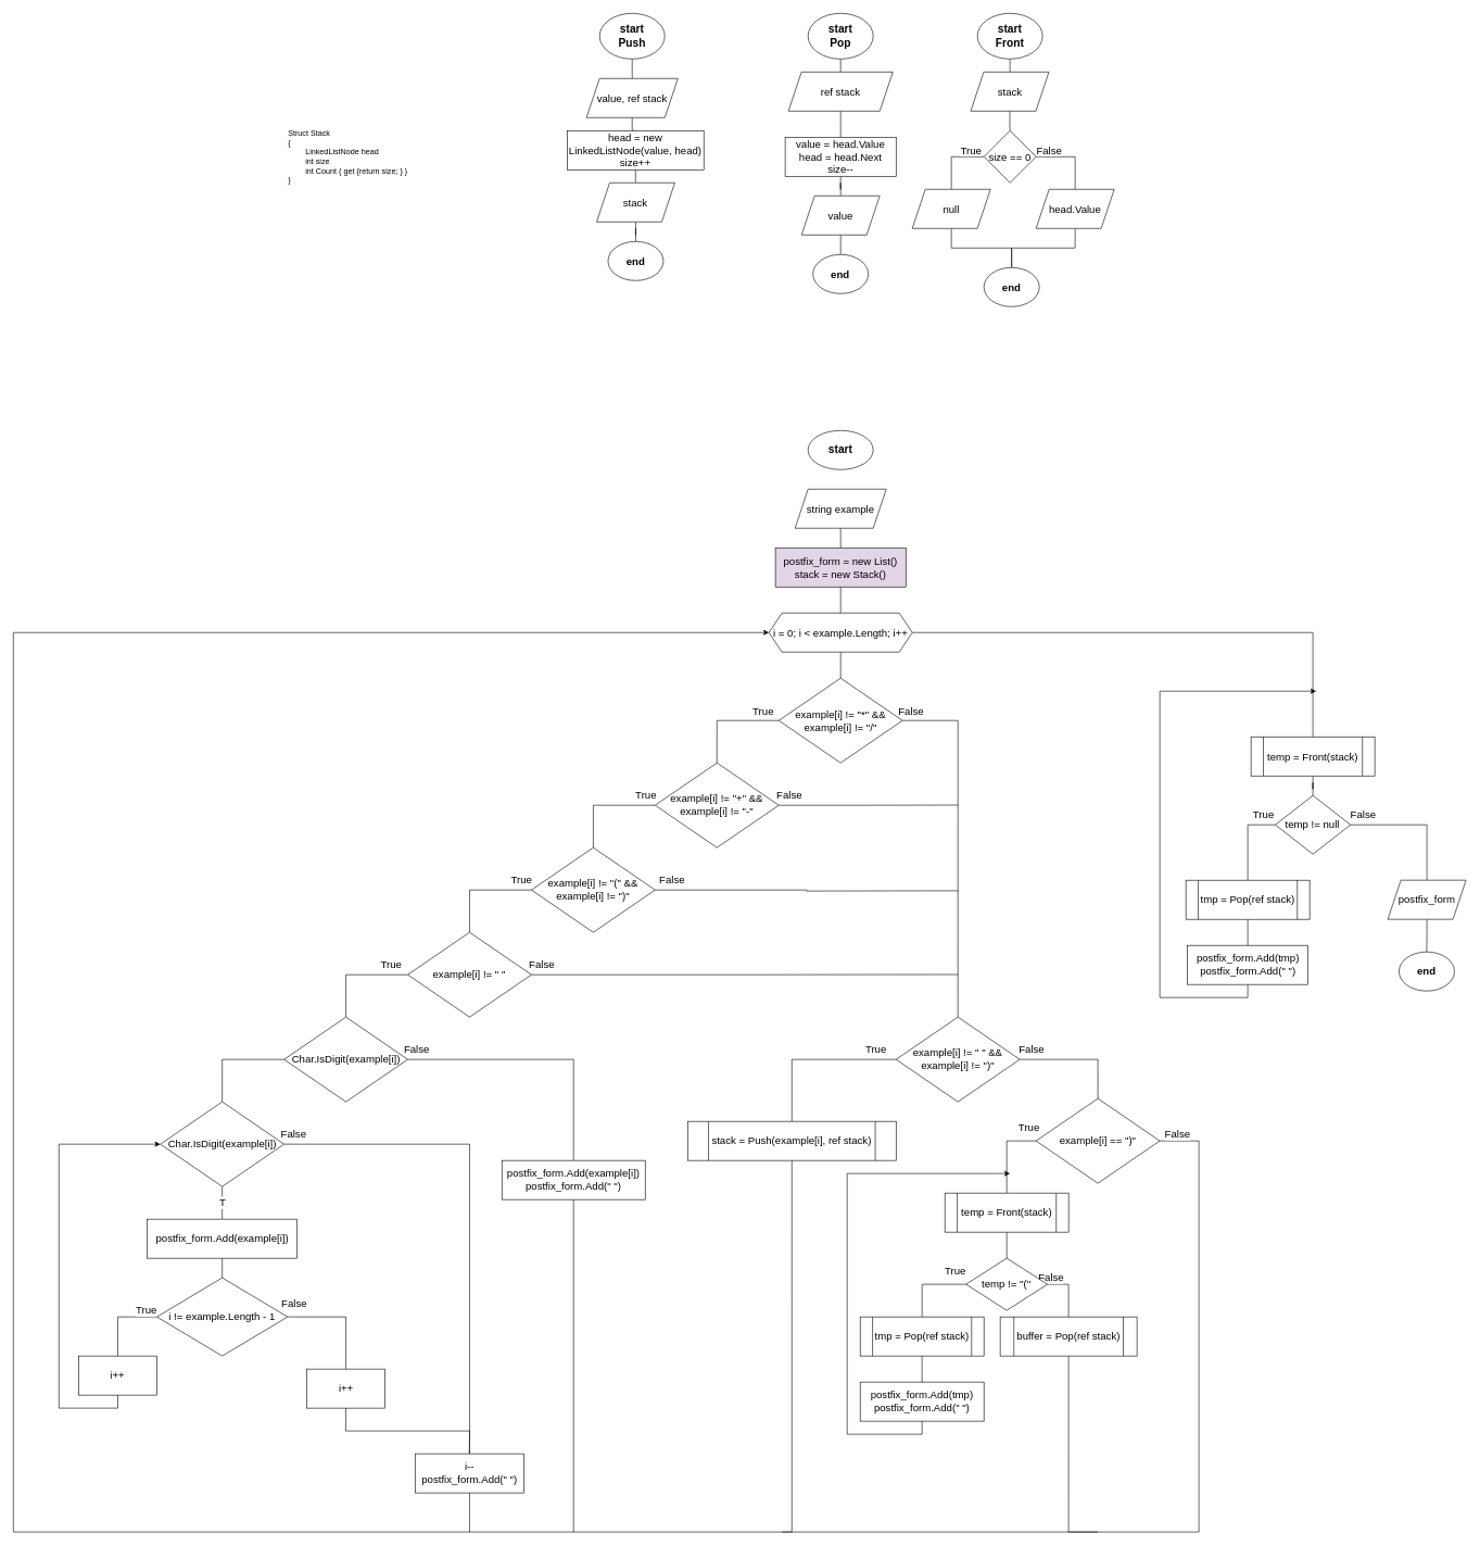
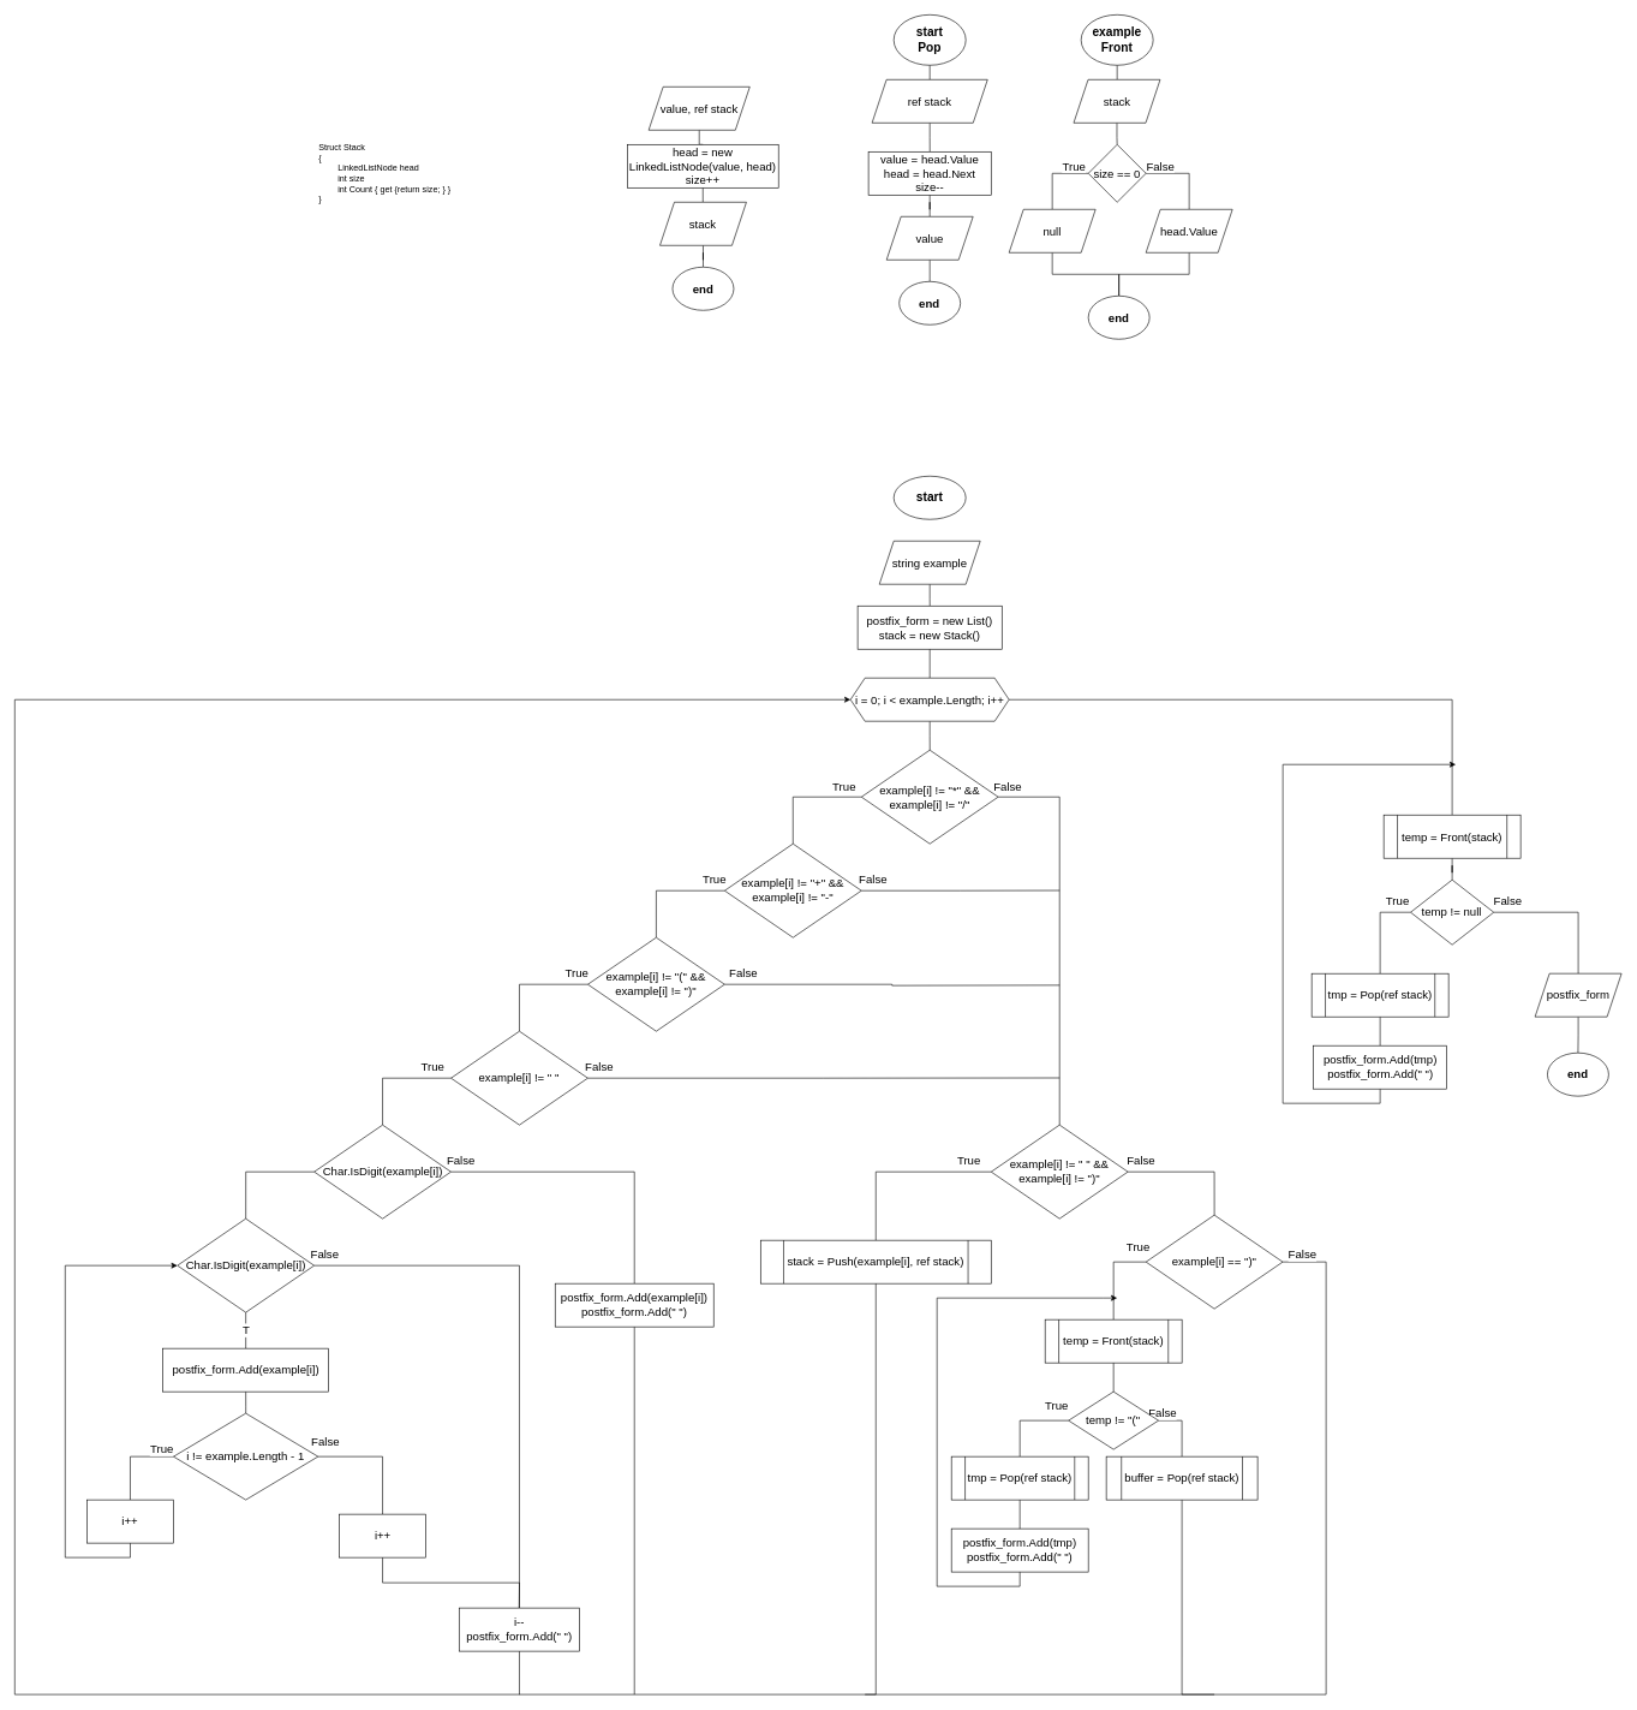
- <mxCell id="4" value="&lt;font style=&quot;font-size: 17px&quot;&gt;&lt;b&gt;start&lt;br&gt;Push&lt;br&gt;&lt;/b&gt;&lt;/font&gt;" style="ellipse;whiteSpace=wrap;html=1;align=center;" vertex="1" parent="1"><mxGeometry x="920" y="20" width="100" height="70" as="geometry" /></mxCell>
- <mxCell id="22" value="&lt;font style=&quot;font-size: 17px&quot;&gt;&lt;b&gt;start&lt;br&gt;Front&lt;br&gt;&lt;/b&gt;&lt;/font&gt;" style="ellipse;whiteSpace=wrap;html=1;align=center;" vertex="1" parent="1"><mxGeometry x="1500" y="20" width="100" height="70" as="geometry" /></mxCell>
+ <mxCell id="22" value="&lt;font style=&quot;font-size: 17px&quot;&gt;&lt;b&gt;example&lt;br&gt;Front&lt;br&gt;&lt;/b&gt;&lt;/font&gt;" style="ellipse;whiteSpace=wrap;html=1;align=center;" vertex="1" parent="1"><mxGeometry x="1500" y="20" width="100" height="70" as="geometry" /></mxCell>
- <mxCell id="3" style="edgeStyle=orthogonalEdgeStyle;rounded=0;orthogonalLoop=1;jettySize=auto;html=1;exitX=0.5;exitY=1;exitDx=0;exitDy=0;endArrow=none;endFill=0;" edge="1" parent="1" source="4" target="6"><mxGeometry relative="1" as="geometry"><mxPoint x="969.714" y="150" as="targetPoint" /></mxGeometry></mxCell>
- <mxCell id="37" value="postfix_form = new List()&lt;br&gt;stack = new Stack()" style="rounded=0;whiteSpace=wrap;html=1;fontSize=16;align=center;fillColor=#e1d5e7;" vertex="1" parent="1"><mxGeometry x="1189.85" y="840" width="200.29" height="60" as="geometry" /></mxCell>
+ <mxCell id="37" value="postfix_form = new List()&lt;br&gt;stack = new Stack()" style="rounded=0;whiteSpace=wrap;html=1;fontSize=16;align=center;" vertex="1" parent="1"><mxGeometry x="1189.85" y="840" width="200.29" height="60" as="geometry" /></mxCell>
